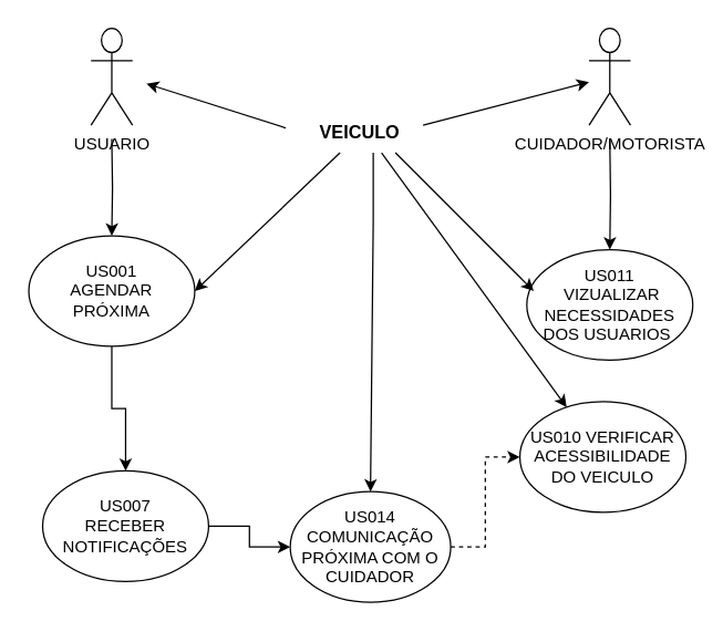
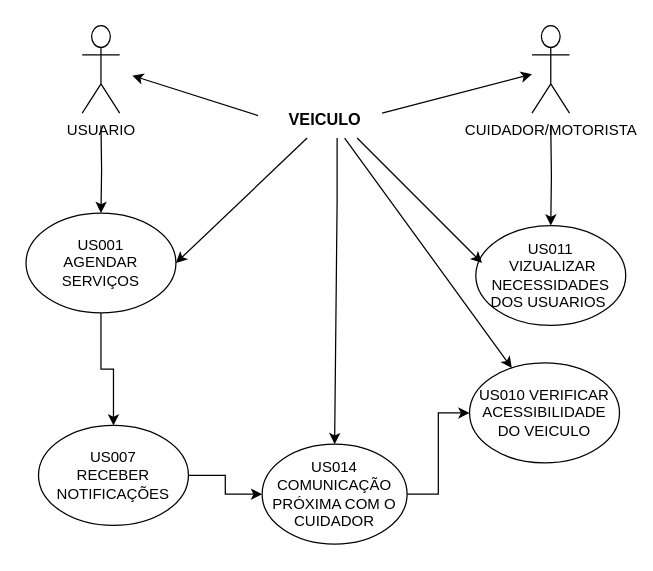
- <mxCell id="7" value="&lt;font style=&quot;vertical-align: inherit;&quot;&gt;&lt;font style=&quot;vertical-align: inherit;&quot;&gt;US001&lt;/font&gt;&lt;/font&gt;&lt;div&gt;&lt;font style=&quot;vertical-align: inherit;&quot;&gt;&lt;font style=&quot;vertical-align: inherit;&quot;&gt;AGENDAR PRÓXIMA&lt;/font&gt;&lt;/font&gt;&lt;/div&gt;" style="ellipse;whiteSpace=wrap;html=1;" vertex="1" parent="1"><mxGeometry x="20" y="170" width="120" height="80" as="geometry" /></mxCell>
+ <mxCell id="7" value="&lt;font style=&quot;vertical-align: inherit;&quot;&gt;&lt;font style=&quot;vertical-align: inherit;&quot;&gt;US001&lt;/font&gt;&lt;/font&gt;&lt;div&gt;&lt;font style=&quot;vertical-align: inherit;&quot;&gt;&lt;font style=&quot;vertical-align: inherit;&quot;&gt;AGENDAR SERVIÇOS&lt;/font&gt;&lt;/font&gt;&lt;/div&gt;" style="ellipse;whiteSpace=wrap;html=1;" vertex="1" parent="1"><mxGeometry x="20" y="170" width="120" height="80" as="geometry" /></mxCell>
- <mxCell id="11" style="edgeStyle=orthogonalEdgeStyle;rounded=0;orthogonalLoop=1;jettySize=auto;html=1;entryX=0;entryY=0.5;entryDx=0;entryDy=0;dashed=1;" edge="1" parent="1" source="12" target="15"><mxGeometry relative="1" as="geometry" /></mxCell>
+ <mxCell id="11" style="edgeStyle=orthogonalEdgeStyle;rounded=0;orthogonalLoop=1;jettySize=auto;html=1;entryX=0;entryY=0.5;entryDx=0;entryDy=0;" edge="1" parent="1" source="12" target="15"><mxGeometry relative="1" as="geometry" /></mxCell>
